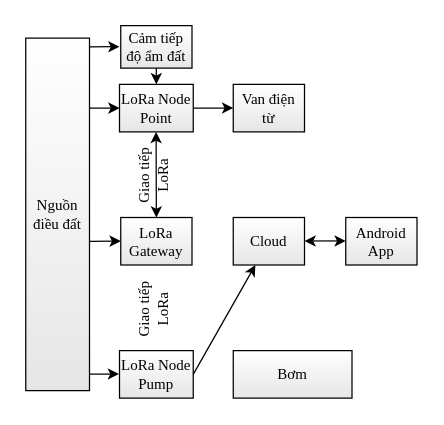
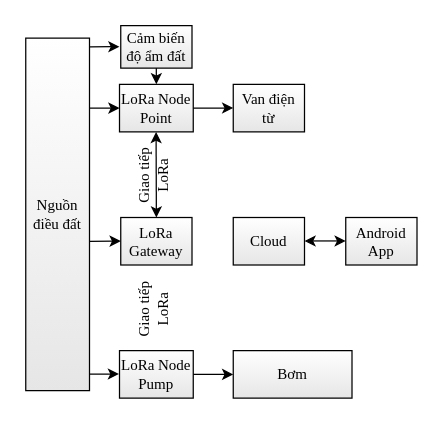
- <mxCell id="6" value="&lt;font face=&quot;Times New Roman&quot;&gt;&lt;font style=&quot;font-size: 12px&quot;&gt;Cảm tiếp độ ẩm đất&lt;/font&gt;&lt;br&gt;&lt;/font&gt;" style="rounded=0;whiteSpace=wrap;html=1;gradientColor=#E6E6E6;" parent="1" vertex="1"><mxGeometry x="96" y="20" width="57" height="34" as="geometry" /></mxCell>
+ <mxCell id="6" value="&lt;font face=&quot;Times New Roman&quot;&gt;&lt;font style=&quot;font-size: 12px&quot;&gt;Cảm biến độ ẩm đất&lt;/font&gt;&lt;br&gt;&lt;/font&gt;" style="rounded=0;whiteSpace=wrap;html=1;gradientColor=#E6E6E6;" parent="1" vertex="1"><mxGeometry x="96" y="20" width="57" height="34" as="geometry" /></mxCell>
- <mxCell id="8" value="" style="endArrow=classic;html=1;exitX=1;exitY=0.5;exitDx=0;exitDy=0;" parent="1" source="4" target="16" edge="1"><mxGeometry width="50" height="50" relative="1" as="geometry"><mxPoint x="161" y="271.08" as="sourcePoint" /><mxPoint x="194" y="271" as="targetPoint" /></mxGeometry></mxCell>
+ <mxCell id="8" value="" style="endArrow=classic;html=1;exitX=1;exitY=0.5;exitDx=0;exitDy=0;entryX=0;entryY=0.5;entryDx=0;entryDy=0;" parent="1" source="4" target="7" edge="1"><mxGeometry width="50" height="50" relative="1" as="geometry"><mxPoint x="161" y="271.08" as="sourcePoint" /><mxPoint x="194" y="271" as="targetPoint" /></mxGeometry></mxCell>
